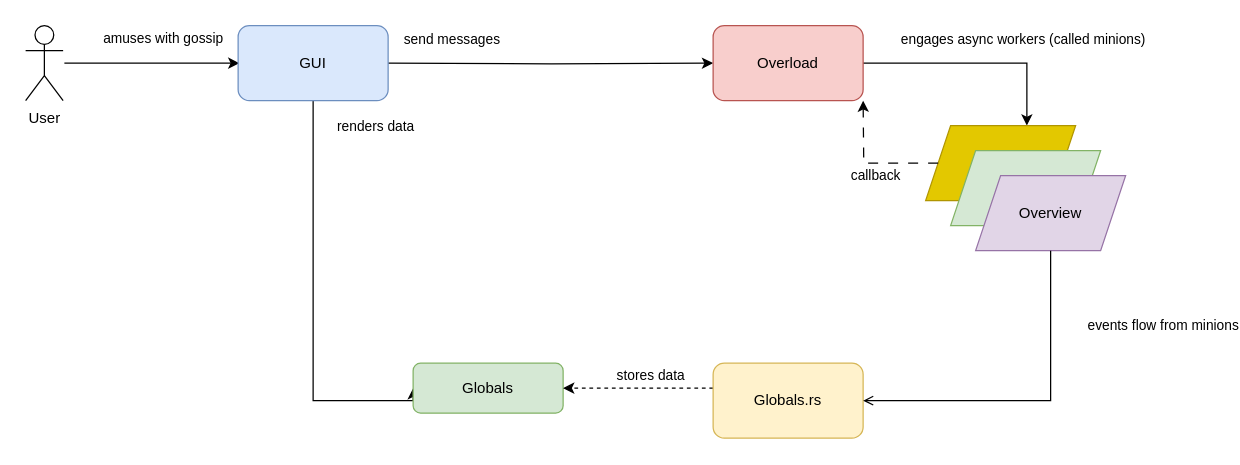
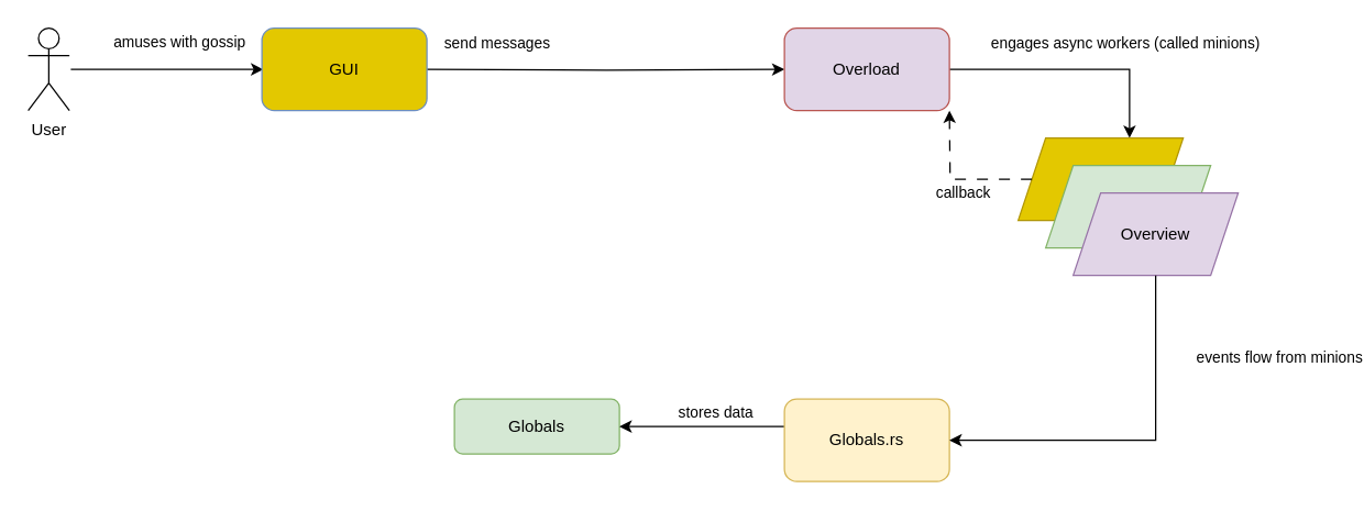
- <mxCell id="18" value="GUI" style="rounded=1;whiteSpace=wrap;html=1;fillColor=#dae8fc;strokeColor=#6c8ebf;" parent="1" vertex="1"><mxGeometry x="190" y="20" width="120" height="60" as="geometry" /></mxCell>
+ <mxCell id="18" value="GUI" style="rounded=1;whiteSpace=wrap;html=1;fillColor=#e3c800;strokeColor=#6c8ebf;" parent="1" vertex="1"><mxGeometry x="190" y="20" width="120" height="60" as="geometry" /></mxCell>
- <mxCell id="9" value="Overload" style="rounded=1;whiteSpace=wrap;html=1;fillColor=#f8cecc;strokeColor=#b85450;" parent="1" vertex="1"><mxGeometry x="570" y="20" width="120" height="60" as="geometry" /></mxCell>
+ <mxCell id="9" value="Overload" style="rounded=1;whiteSpace=wrap;html=1;fillColor=#e1d5e7;strokeColor=#b85450;" parent="1" vertex="1"><mxGeometry x="570" y="20" width="120" height="60" as="geometry" /></mxCell>
- <mxCell id="6" value="&lt;div&gt;renders data&lt;/div&gt;" style="edgeStyle=orthogonalEdgeStyle;rounded=0;orthogonalLoop=1;jettySize=auto;html=1;entryX=0;entryY=0.5;entryDx=0;entryDy=0;exitX=0.5;exitY=1;exitDx=0;exitDy=0;" parent="1" source="18" target="14" edge="1"><mxGeometry x="-0.875" y="50" relative="1" as="geometry"><mxPoint x="250" y="100" as="sourcePoint" /><mxPoint x="250" y="320" as="targetPoint" /><Array as="points"><mxPoint x="250" y="320" /></Array><mxPoint as="offset" /></mxGeometry></mxCell>
- <mxCell id="16" value="stores data" style="edgeStyle=orthogonalEdgeStyle;rounded=0;orthogonalLoop=1;jettySize=auto;html=1;entryX=1;entryY=0.5;entryDx=0;entryDy=0;dashed=1;" parent="1" source="17" target="14" edge="1"><mxGeometry x="-0.167" y="-10" relative="1" as="geometry"><Array as="points"><mxPoint x="630" y="320" /></Array><mxPoint as="offset" /></mxGeometry></mxCell>
+ <mxCell id="16" value="stores data" style="edgeStyle=orthogonalEdgeStyle;rounded=0;orthogonalLoop=1;jettySize=auto;html=1;entryX=1;entryY=0.5;entryDx=0;entryDy=0;" parent="1" source="17" target="14" edge="1"><mxGeometry x="-0.167" y="-10" relative="1" as="geometry"><Array as="points"><mxPoint x="630" y="320" /></Array><mxPoint as="offset" /></mxGeometry></mxCell>
- <mxCell id="19" value="events flow from minions" style="edgeStyle=orthogonalEdgeStyle;rounded=0;orthogonalLoop=1;jettySize=auto;html=1;entryX=1;entryY=0.5;entryDx=0;entryDy=0;endArrow=open;" edge="1" parent="1" source="13" target="17"><mxGeometry x="-0.556" y="90" relative="1" as="geometry"><Array as="points"><mxPoint x="840" y="320" /></Array><mxPoint as="offset" /></mxGeometry></mxCell>
+ <mxCell id="19" value="events flow from minions" style="edgeStyle=orthogonalEdgeStyle;rounded=0;orthogonalLoop=1;jettySize=auto;html=1;entryX=1;entryY=0.5;entryDx=0;entryDy=0;" edge="1" parent="1" source="13" target="17"><mxGeometry x="-0.556" y="90" relative="1" as="geometry"><Array as="points"><mxPoint x="840" y="320" /></Array><mxPoint as="offset" /></mxGeometry></mxCell>
